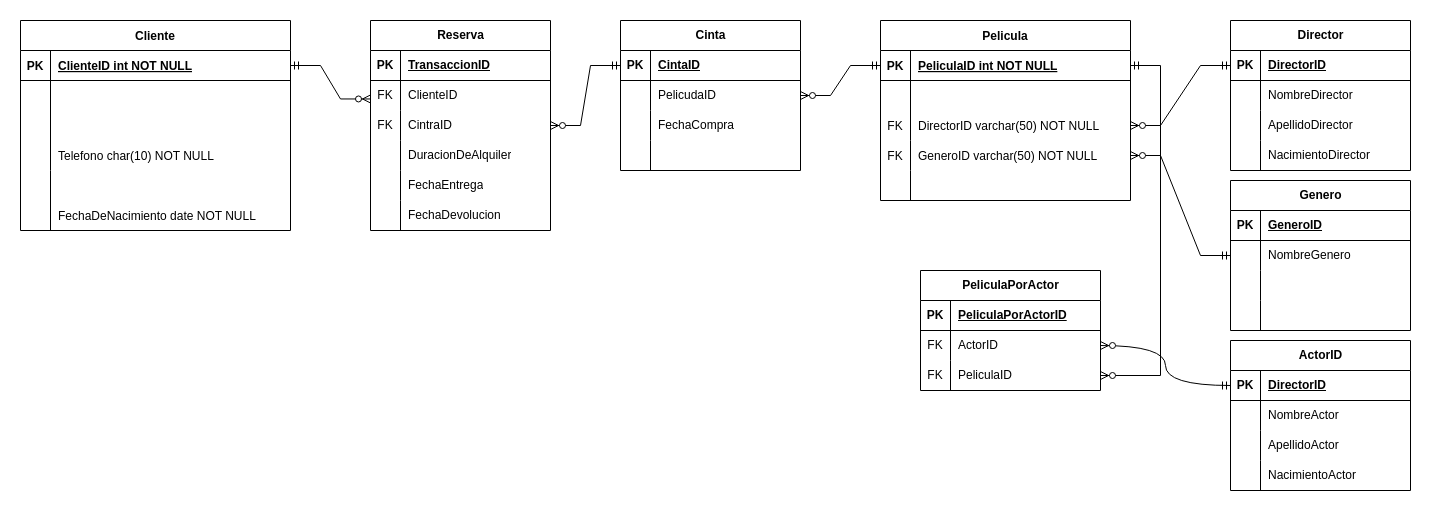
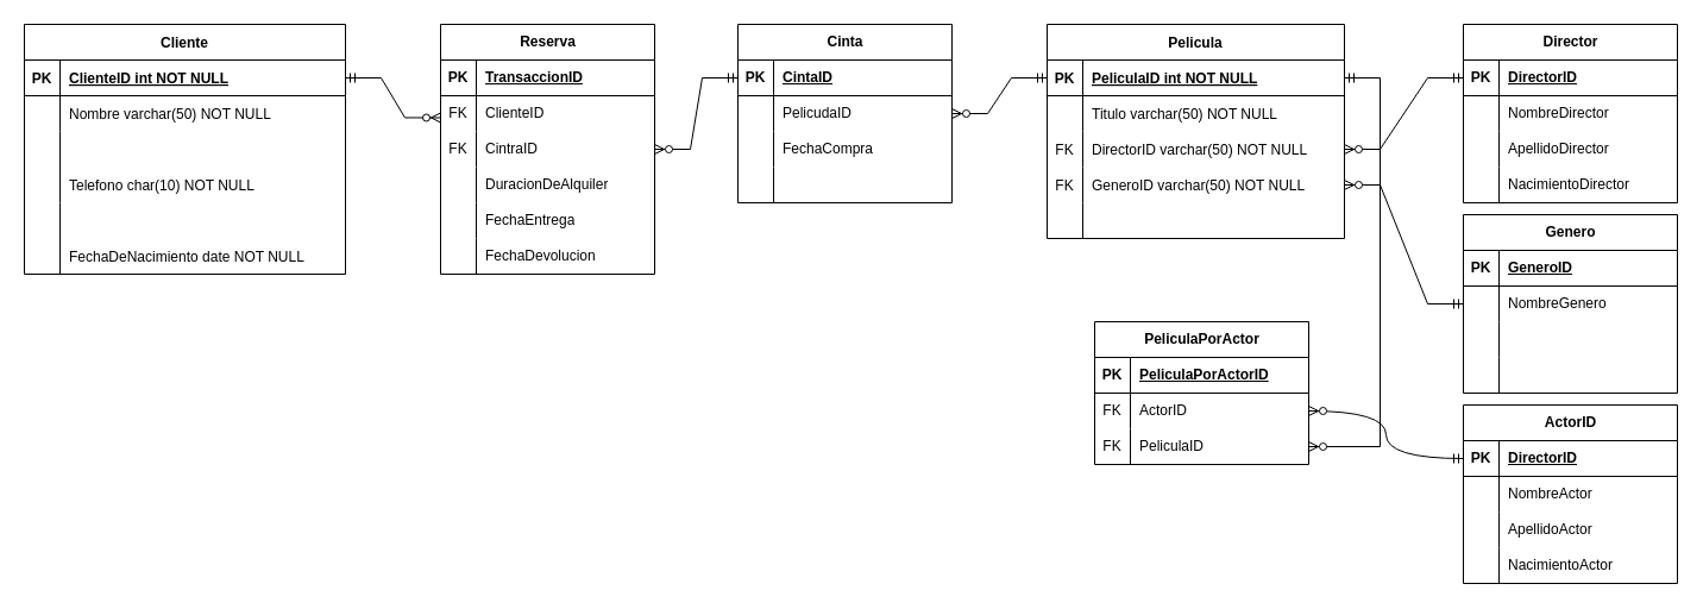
+ <mxCell id="8" value="Nombre varchar(50) NOT NULL" style="shape=partialRectangle;overflow=hidden;connectable=0;fillColor=none;top=0;left=0;bottom=0;right=0;align=left;spacingLeft=6;" vertex="1" parent="6"><mxGeometry x="30" width="240" height="30" as="geometry"><mxRectangle width="240" height="30" as="alternateBounds" /></mxGeometry></mxCell>
+ <mxCell id="59" value="Titulo varchar(50) NOT NULL" style="shape=partialRectangle;overflow=hidden;connectable=0;fillColor=none;top=0;left=0;bottom=0;right=0;align=left;spacingLeft=6;" vertex="1" parent="57"><mxGeometry x="30" width="220" height="30" as="geometry"><mxRectangle width="220" height="30" as="alternateBounds" /></mxGeometry></mxCell>
